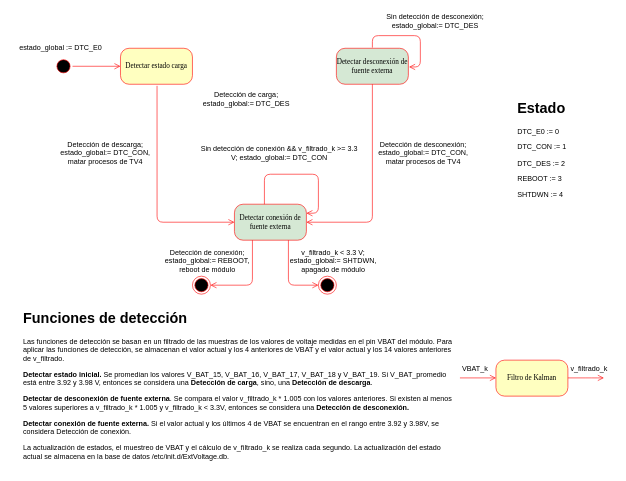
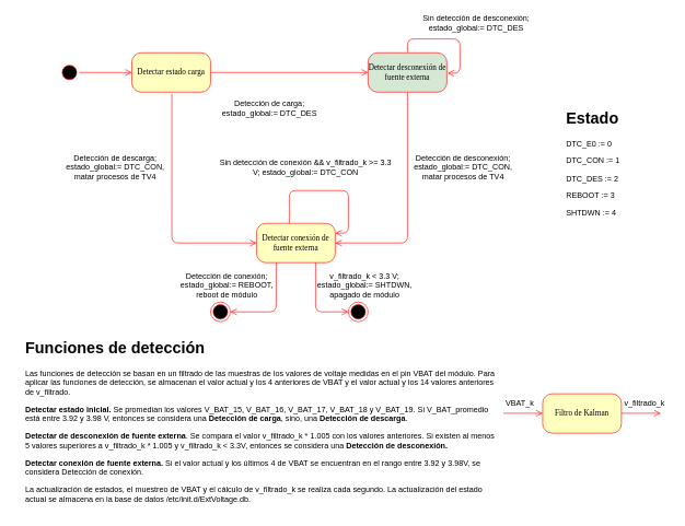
- <mxCell id="7" value="estado_global := DTC_E0" style="text;html=1;align=center;verticalAlign=middle;resizable=0;points=[];autosize=1;strokeColor=none;fillColor=none;" parent="1" vertex="1"><mxGeometry x="20" y="65" width="160" height="30" as="geometry" /></mxCell>
+ <mxCell id="9" style="edgeStyle=orthogonalEdgeStyle;html=1;labelBackgroundColor=none;endArrow=open;endSize=8;strokeColor=#ff0000;fontFamily=Verdana;fontSize=12;align=left;exitX=1;exitY=0.5;exitDx=0;exitDy=0;entryX=0;entryY=0.5;entryDx=0;entryDy=0;" parent="1" source="3" target="8" edge="1"><mxGeometry relative="1" as="geometry"><mxPoint x="330" y="115" as="sourcePoint" /><mxPoint x="410" y="115" as="targetPoint" /></mxGeometry></mxCell>
- <mxCell id="6" value="Detectar conexión de fuente externa" style="rounded=1;whiteSpace=wrap;html=1;arcSize=24;fillColor=#d5e8d4;strokeColor=#ff0000;shadow=0;comic=0;labelBackgroundColor=none;fontFamily=Verdana;fontSize=12;fontColor=#000000;align=center;" parent="1" vertex="1"><mxGeometry x="390" y="340" width="120" height="60" as="geometry" /></mxCell>
+ <mxCell id="6" value="Detectar conexión de fuente externa" style="rounded=1;whiteSpace=wrap;html=1;arcSize=24;fillColor=#ffffc0;strokeColor=#ff0000;shadow=0;comic=0;labelBackgroundColor=none;fontFamily=Verdana;fontSize=12;fontColor=#000000;align=center;" parent="1" vertex="1"><mxGeometry x="390" y="340" width="120" height="60" as="geometry" /></mxCell>
